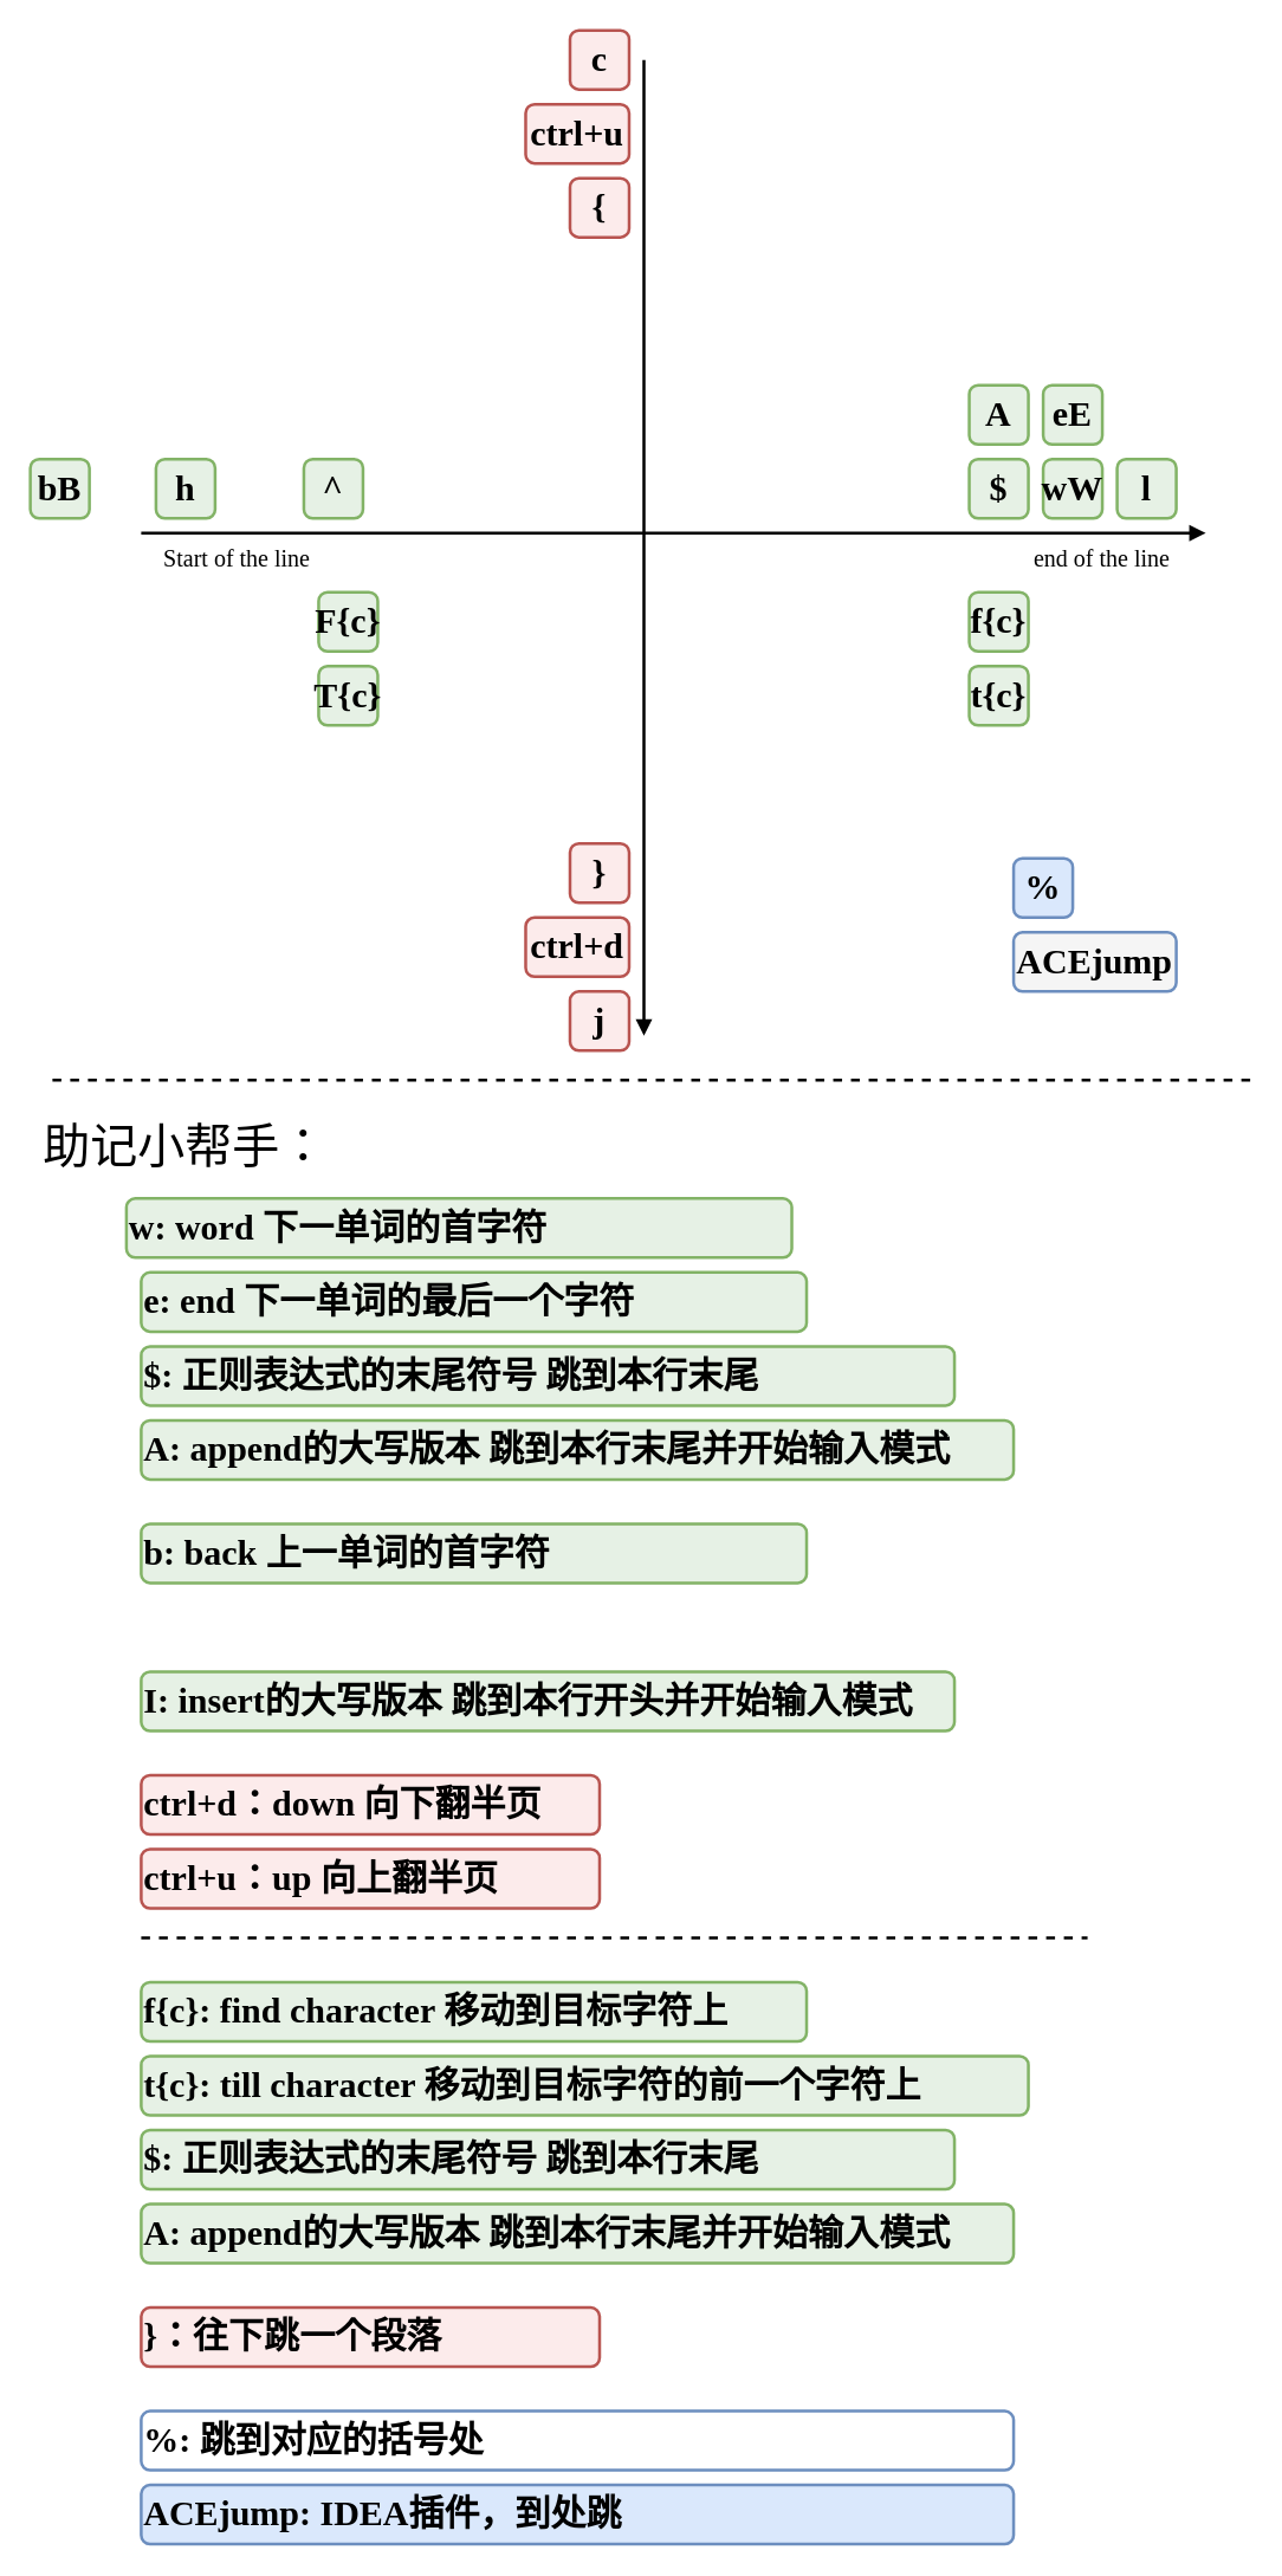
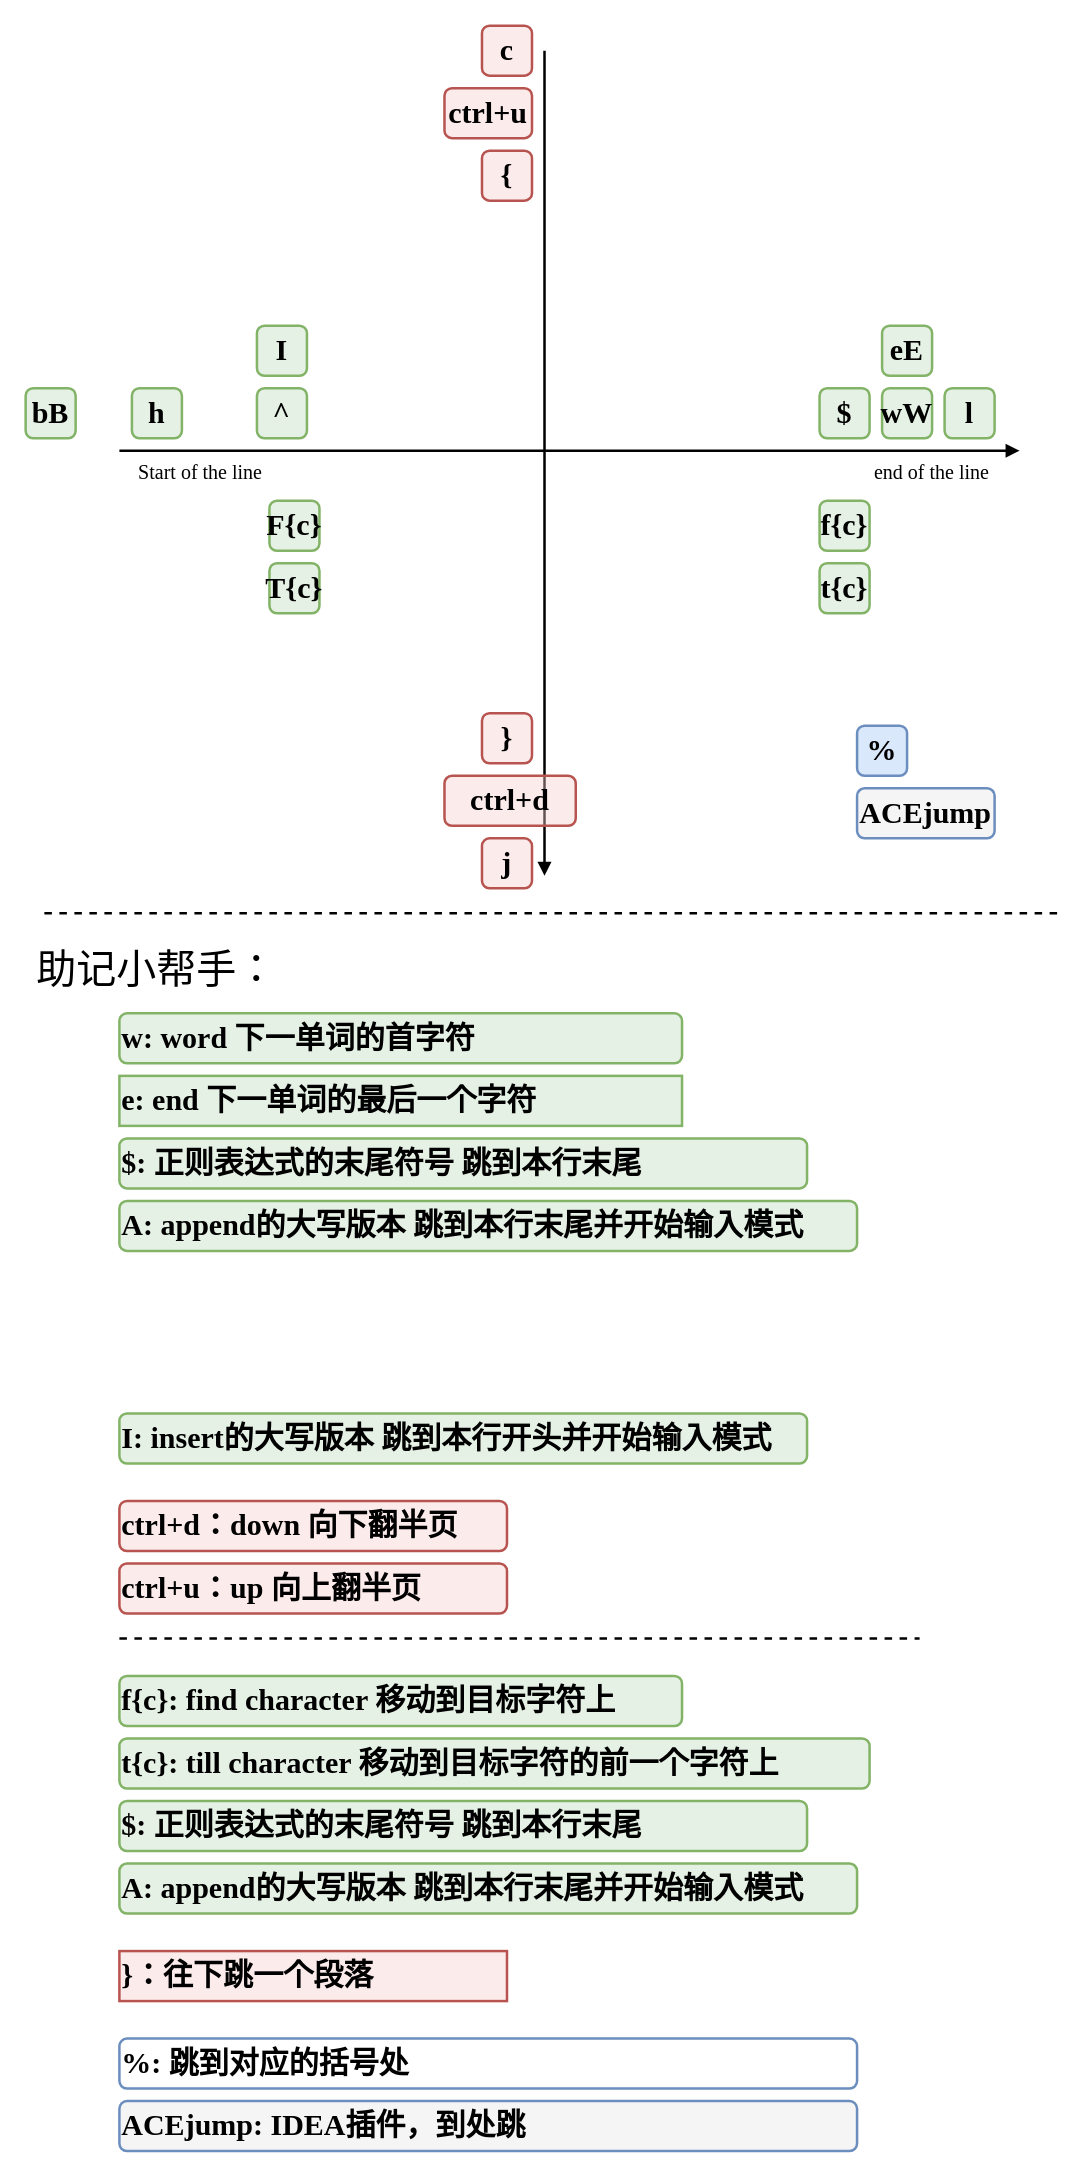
+ <mxCell id="12" value="&lt;font data-font-src=&quot;https://fonts.googleapis.com/css?family=IBM+Plex+Sans&quot; face=&quot;IBM Plex Sans&quot; style=&quot;font-size: 24px&quot;&gt;&lt;b&gt;I&lt;/b&gt;&lt;/font&gt;" style="rounded=1;whiteSpace=wrap;html=1;strokeWidth=2;fillColor=#D5E8D499;strokeColor=#82b366;" vertex="1" parent="1"><mxGeometry x="205" y="260" width="40" height="40" as="geometry" /></mxCell>
- <mxCell id="8" value="&lt;font data-font-src=&quot;https://fonts.googleapis.com/css?family=IBM+Plex+Sans&quot; face=&quot;IBM Plex Sans&quot; style=&quot;font-size: 24px&quot;&gt;&lt;b&gt;A&lt;/b&gt;&lt;/font&gt;" style="rounded=1;whiteSpace=wrap;html=1;strokeWidth=2;fillColor=#D5E8D499;strokeColor=#82b366;" vertex="1" parent="1"><mxGeometry x="655" y="260" width="40" height="40" as="geometry" /></mxCell>
- <mxCell id="13" value="&lt;font data-font-src=&quot;https://fonts.googleapis.com/css?family=IBM+Plex+Sans&quot; face=&quot;IBM Plex Sans&quot; style=&quot;font-size: 24px&quot;&gt;&lt;b&gt;ctrl+d&lt;/b&gt;&lt;/font&gt;" style="rounded=1;whiteSpace=wrap;html=1;strokeWidth=2;fillColor=#F8CECC66;strokeColor=#b85450;fontFamily=IBM Plex Sans;fontSource=https%3A%2F%2Ffonts.googleapis.com%2Fcss%3Ffamily%3DIBM%2BPlex%2BSans;fontSize=24;" vertex="1" parent="1"><mxGeometry x="355" y="620" width="70" height="40" as="geometry" /></mxCell>
+ <mxCell id="13" value="&lt;font data-font-src=&quot;https://fonts.googleapis.com/css?family=IBM+Plex+Sans&quot; face=&quot;IBM Plex Sans&quot; style=&quot;font-size: 24px&quot;&gt;&lt;b&gt;ctrl+d&lt;/b&gt;&lt;/font&gt;" style="rounded=1;whiteSpace=wrap;html=1;strokeWidth=2;fillColor=#F8CECC66;strokeColor=#b85450;fontFamily=IBM Plex Sans;fontSource=https%3A%2F%2Ffonts.googleapis.com%2Fcss%3Ffamily%3DIBM%2BPlex%2BSans;fontSize=24;" vertex="1" parent="1"><mxGeometry x="355" y="620" width="105" height="40" as="geometry" /></mxCell>
- <mxCell id="23" value="&lt;font data-font-src=&quot;https://fonts.googleapis.com/css?family=IBM+Plex+Sans&quot; face=&quot;IBM Plex Sans&quot; style=&quot;font-size: 24px&quot;&gt;&lt;b&gt;w: word 下一单词的首字符&lt;/b&gt;&lt;/font&gt;" style="rounded=1;whiteSpace=wrap;html=1;strokeWidth=2;fillColor=#D5E8D499;strokeColor=#82b366;align=left;" vertex="1" parent="1"><mxGeometry x="85" y="810" width="450" height="40" as="geometry" /></mxCell>
+ <mxCell id="23" value="&lt;font data-font-src=&quot;https://fonts.googleapis.com/css?family=IBM+Plex+Sans&quot; face=&quot;IBM Plex Sans&quot; style=&quot;font-size: 24px&quot;&gt;&lt;b&gt;w: word 下一单词的首字符&lt;/b&gt;&lt;/font&gt;" style="rounded=1;whiteSpace=wrap;html=1;strokeWidth=2;fillColor=#D5E8D499;strokeColor=#82b366;align=left;" vertex="1" parent="1"><mxGeometry x="95" y="810" width="450" height="40" as="geometry" /></mxCell>
- <mxCell id="25" value="&lt;font data-font-src=&quot;https://fonts.googleapis.com/css?family=IBM+Plex+Sans&quot; face=&quot;IBM Plex Sans&quot; style=&quot;font-size: 24px&quot;&gt;&lt;b&gt;e: end 下一单词的最后一个字符&lt;/b&gt;&lt;/font&gt;" style="rounded=1;whiteSpace=wrap;html=1;strokeWidth=2;fillColor=#D5E8D499;strokeColor=#82b366;align=left;" vertex="1" parent="1"><mxGeometry x="95" y="860" width="450" height="40" as="geometry" /></mxCell>
+ <mxCell id="25" value="&lt;font data-font-src=&quot;https://fonts.googleapis.com/css?family=IBM+Plex+Sans&quot; face=&quot;IBM Plex Sans&quot; style=&quot;font-size: 24px&quot;&gt;&lt;b&gt;e: end 下一单词的最后一个字符&lt;/b&gt;&lt;/font&gt;" style="whiteSpace=wrap;html=1;strokeWidth=2;fillColor=#D5E8D499;strokeColor=#82b366;align=left;rounded=0;" vertex="1" parent="1"><mxGeometry x="95" y="860" width="450" height="40" as="geometry" /></mxCell>
- <mxCell id="28" value="&lt;font data-font-src=&quot;https://fonts.googleapis.com/css?family=IBM+Plex+Sans&quot; face=&quot;IBM Plex Sans&quot; style=&quot;font-size: 24px&quot;&gt;&lt;b&gt;b: back 上一单词的首字符&lt;/b&gt;&lt;/font&gt;" style="rounded=1;whiteSpace=wrap;html=1;strokeWidth=2;fillColor=#D5E8D499;strokeColor=#82b366;align=left;" vertex="1" parent="1"><mxGeometry x="95" y="1030" width="450" height="40" as="geometry" /></mxCell>
- <mxCell id="42" value="&lt;font data-font-src=&quot;https://fonts.googleapis.com/css?family=IBM+Plex+Sans&quot; face=&quot;IBM Plex Sans&quot; style=&quot;font-size: 24px&quot;&gt;&lt;b&gt;}：往下跳一个段落&lt;/b&gt;&lt;/font&gt;" style="rounded=1;whiteSpace=wrap;html=1;strokeWidth=2;fillColor=#F8CECC66;strokeColor=#b85450;fontFamily=IBM Plex Sans;fontSource=https%3A%2F%2Ffonts.googleapis.com%2Fcss%3Ffamily%3DIBM%2BPlex%2BSans;fontSize=24;align=left;" vertex="1" parent="1"><mxGeometry x="95" y="1560" width="310" height="40" as="geometry" /></mxCell>
+ <mxCell id="42" value="&lt;font data-font-src=&quot;https://fonts.googleapis.com/css?family=IBM+Plex+Sans&quot; face=&quot;IBM Plex Sans&quot; style=&quot;font-size: 24px&quot;&gt;&lt;b&gt;}：往下跳一个段落&lt;/b&gt;&lt;/font&gt;" style="whiteSpace=wrap;html=1;strokeWidth=2;fillColor=#F8CECC66;strokeColor=#b85450;fontFamily=IBM Plex Sans;fontSource=https%3A%2F%2Ffonts.googleapis.com%2Fcss%3Ffamily%3DIBM%2BPlex%2BSans;fontSize=24;align=left;rounded=0;" vertex="1" parent="1"><mxGeometry x="95" y="1560" width="310" height="40" as="geometry" /></mxCell>
- <mxCell id="44" value="&lt;b style=&quot;text-align: center&quot;&gt;ACEjump: IDEA插件，到处跳&lt;/b&gt;" style="rounded=1;whiteSpace=wrap;html=1;strokeWidth=2;fillColor=#dae8fc;strokeColor=#6c8ebf;align=left;fontFamily=IBM Plex Sans;fontSource=https%3A%2F%2Ffonts.googleapis.com%2Fcss%3Ffamily%3DIBM%2BPlex%2BSans;fontSize=24;" vertex="1" parent="1"><mxGeometry x="95" y="1680" width="590" height="40" as="geometry" /></mxCell>
+ <mxCell id="44" value="&lt;b style=&quot;text-align: center&quot;&gt;ACEjump: IDEA插件，到处跳&lt;/b&gt;" style="rounded=1;whiteSpace=wrap;html=1;strokeWidth=2;fillColor=#f5f5f5;strokeColor=#6c8ebf;align=left;fontFamily=IBM Plex Sans;fontSource=https%3A%2F%2Ffonts.googleapis.com%2Fcss%3Ffamily%3DIBM%2BPlex%2BSans;fontSize=24;" vertex="1" parent="1"><mxGeometry x="95" y="1680" width="590" height="40" as="geometry" /></mxCell>
